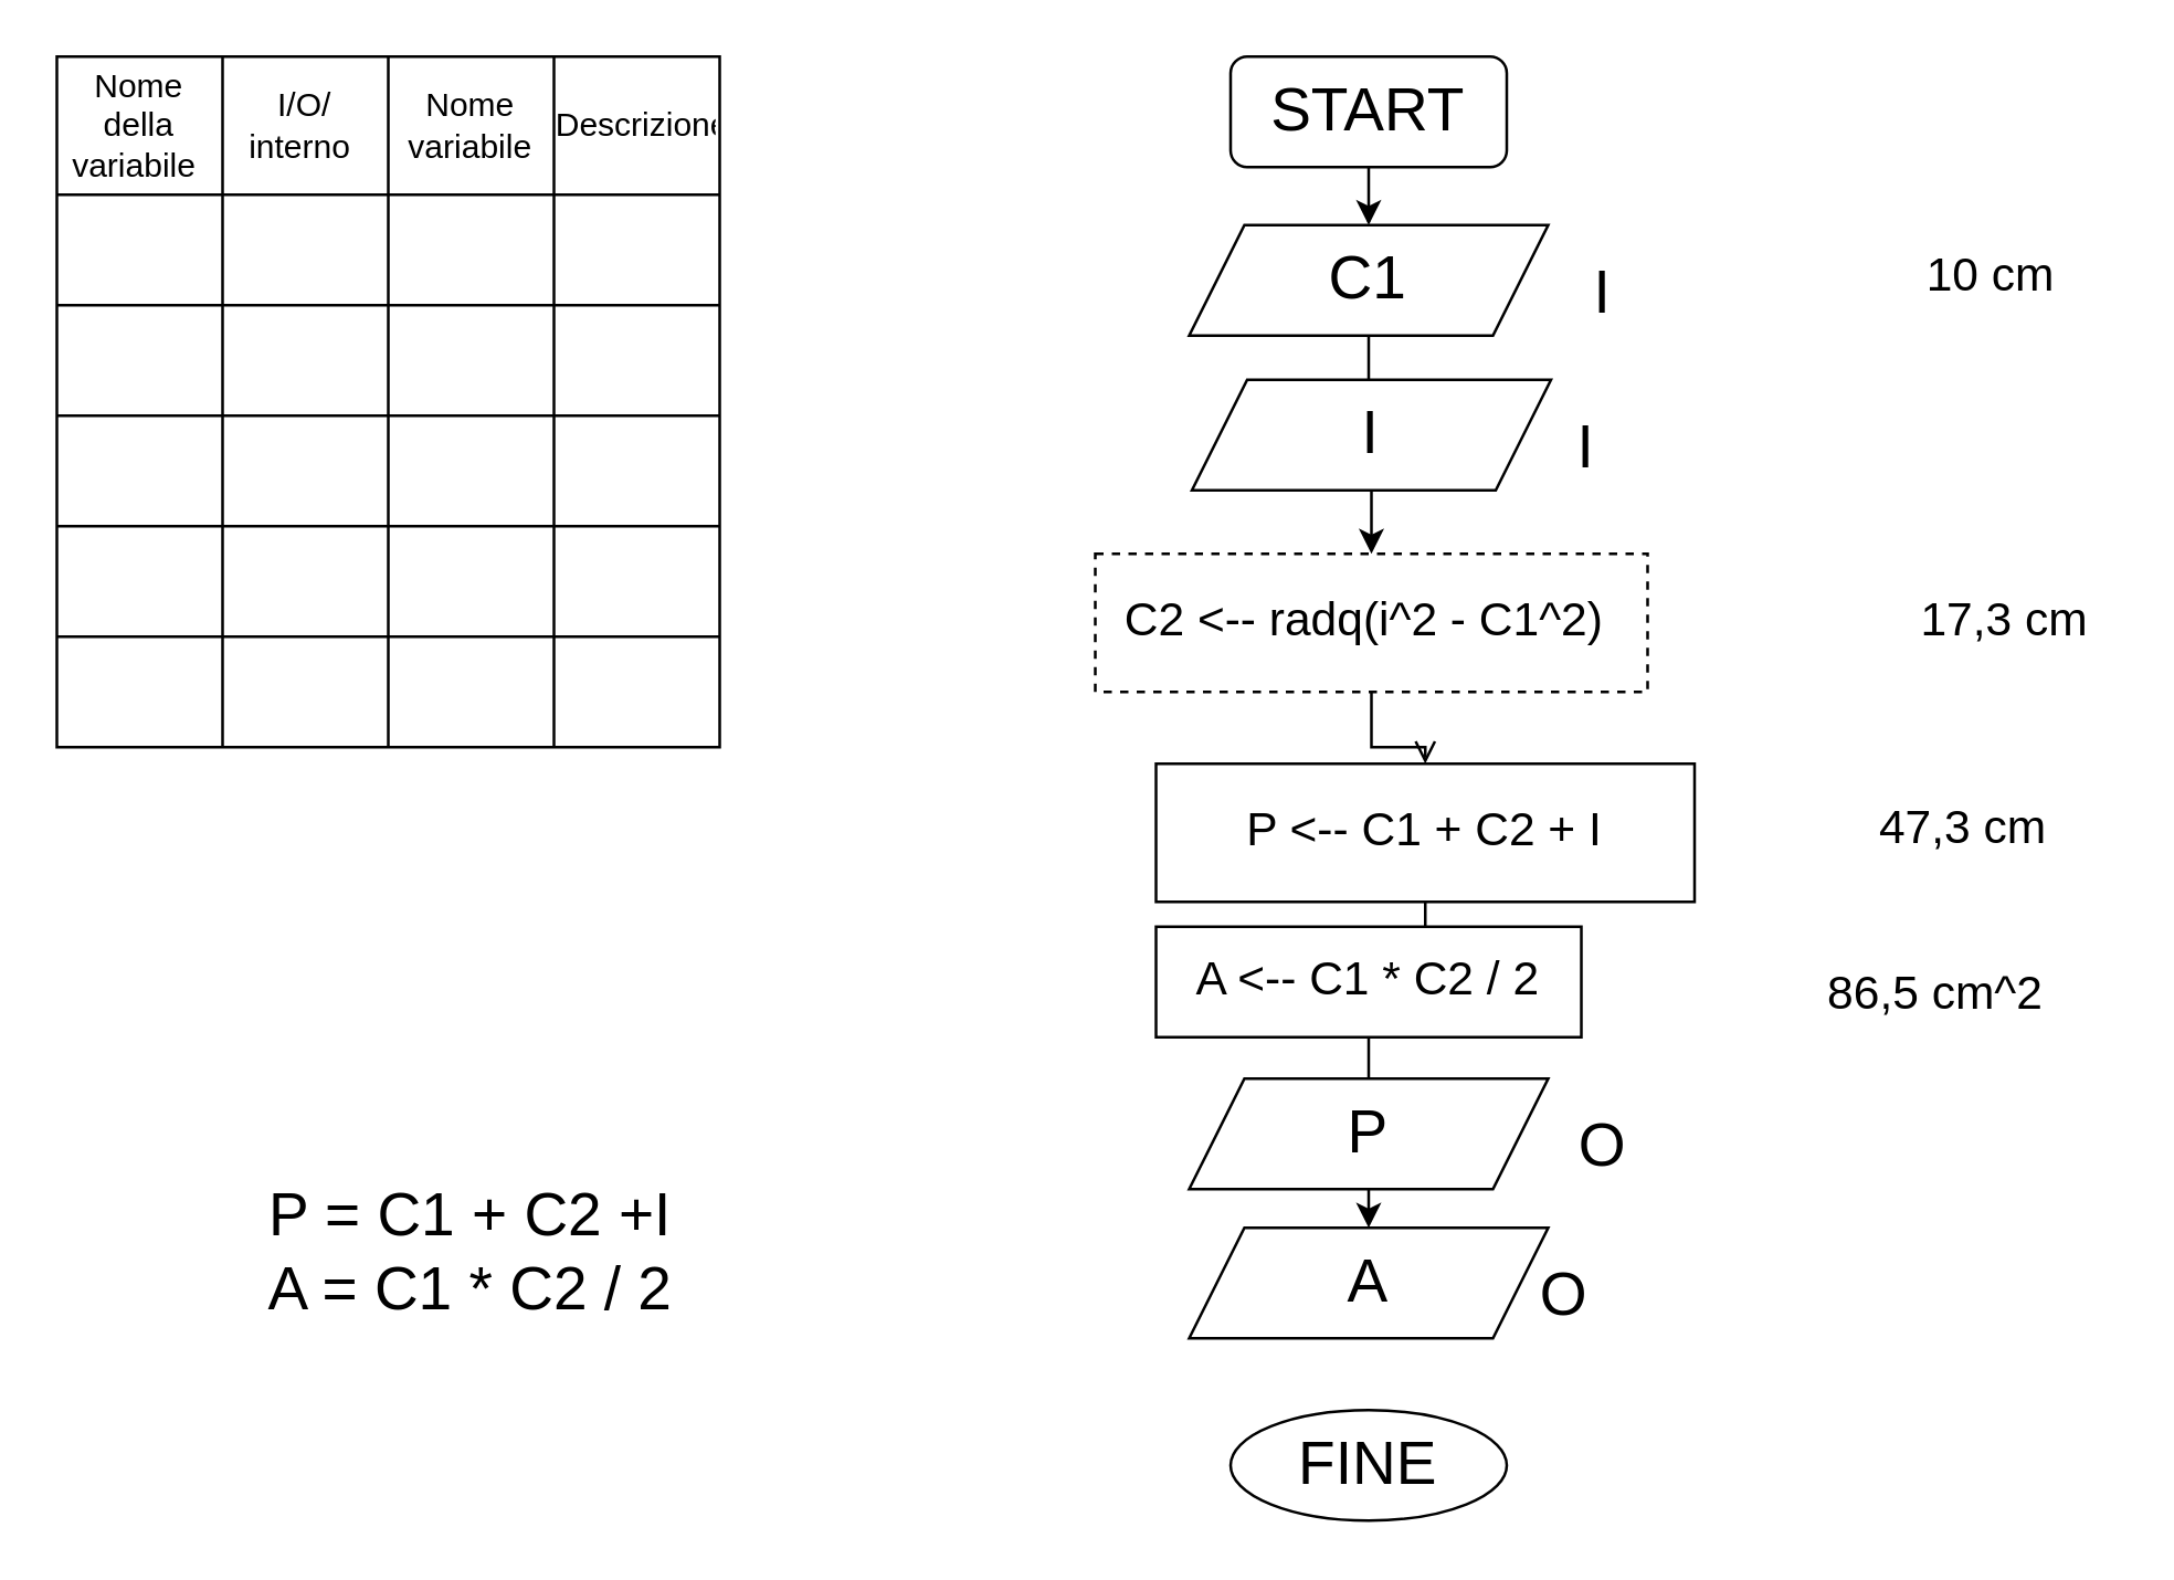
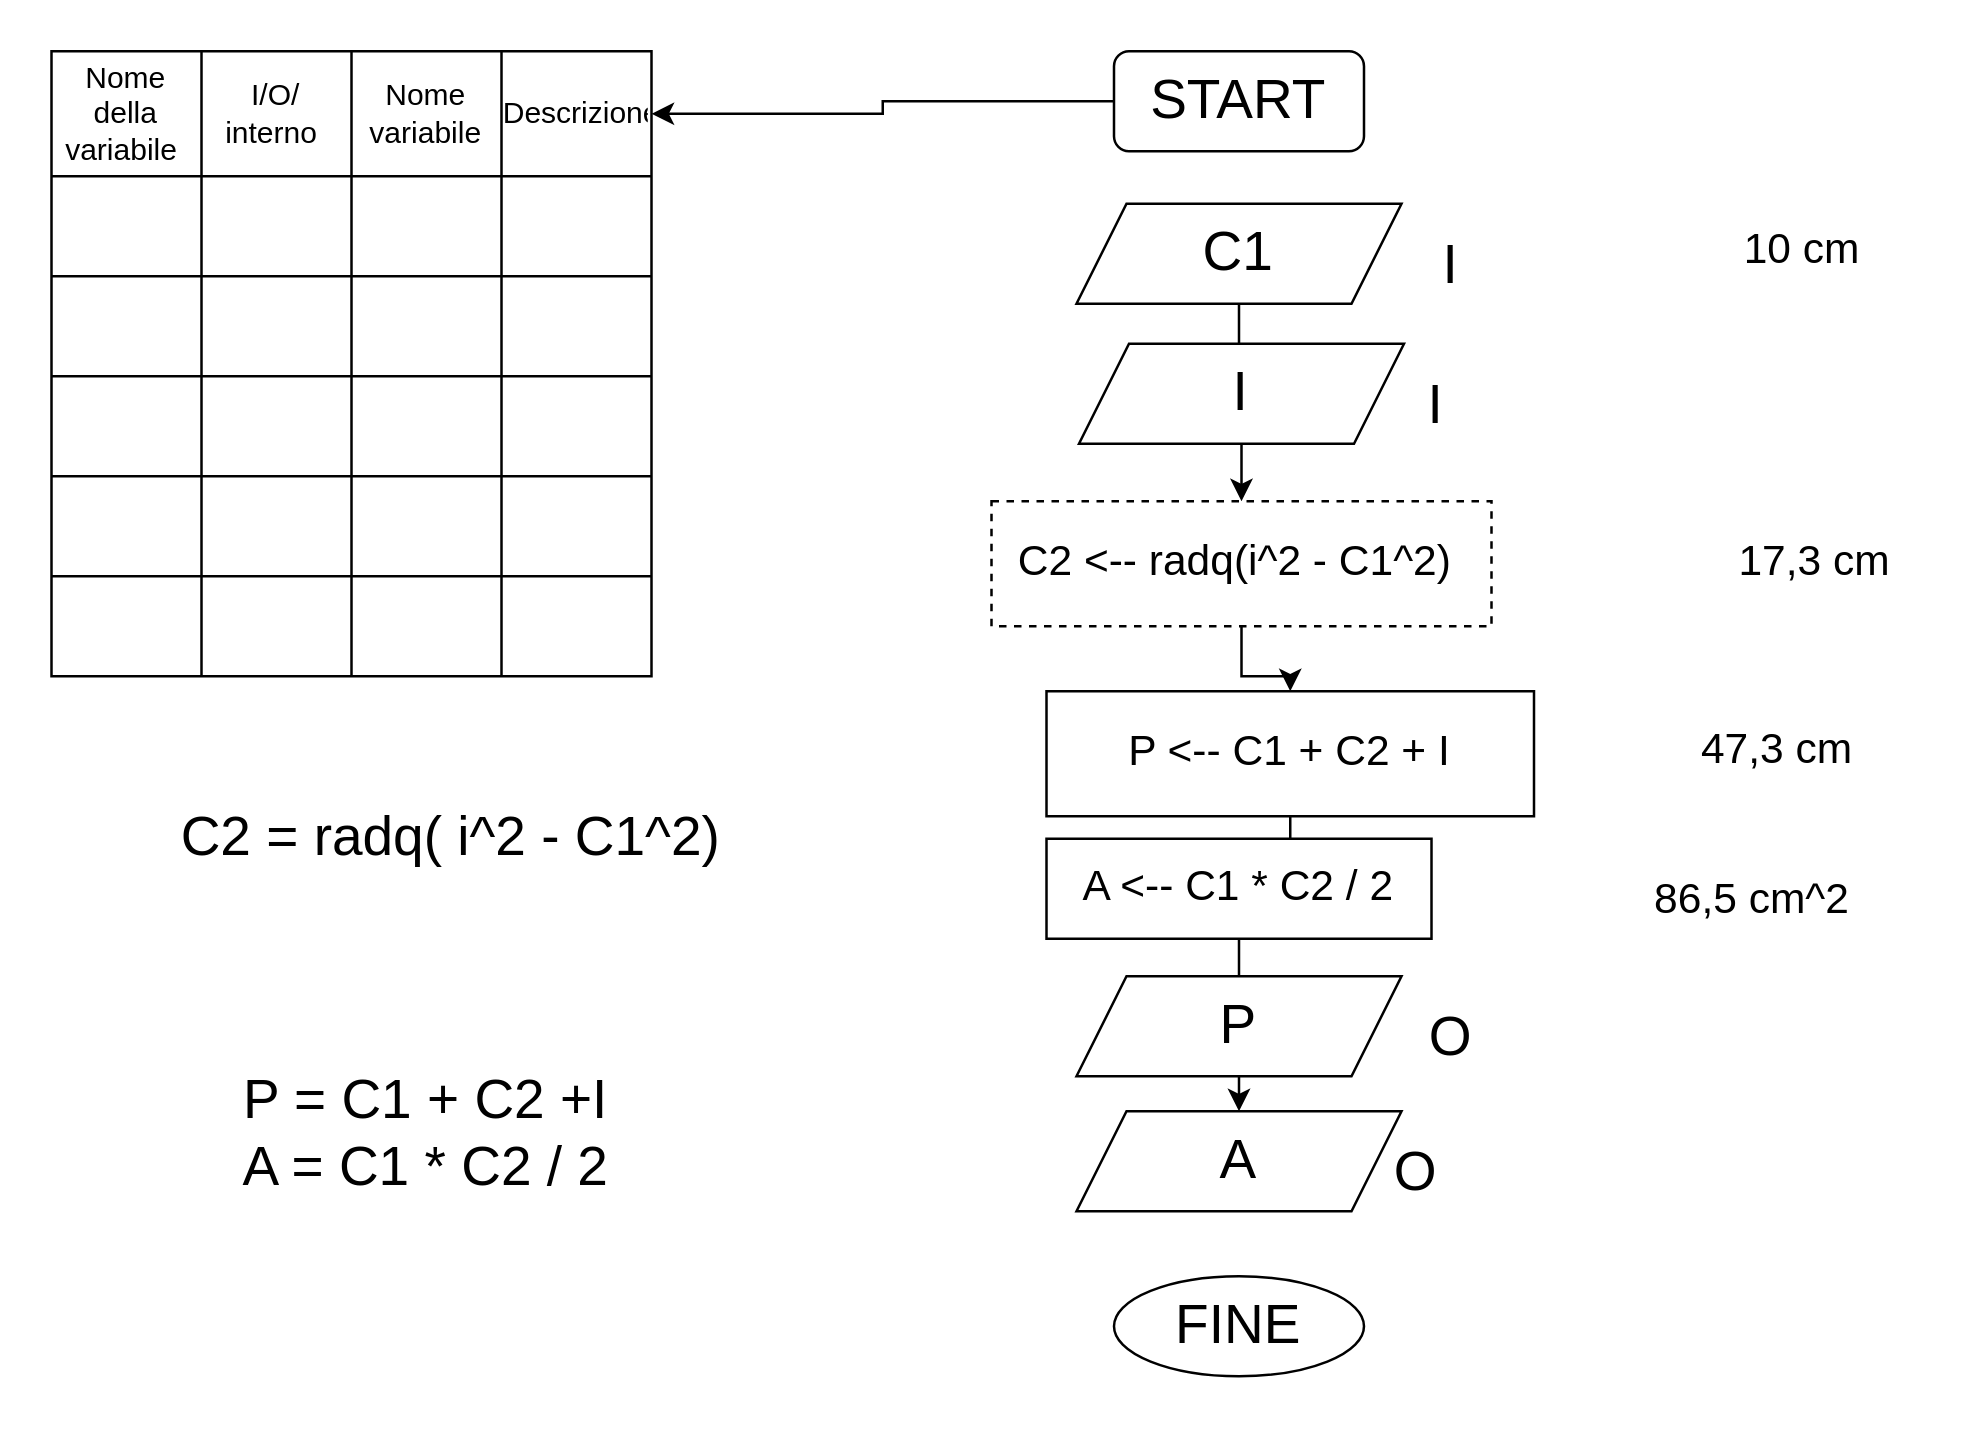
- <mxCell id="35" value="" style="edgeStyle=orthogonalEdgeStyle;rounded=0;orthogonalLoop=1;jettySize=auto;html=1;fontSize=22;" parent="1" source="36" target="38" edge="1"><mxGeometry relative="1" as="geometry" /></mxCell>
+ <mxCell id="35" value="" style="edgeStyle=orthogonalEdgeStyle;rounded=0;orthogonalLoop=1;jettySize=auto;html=1;fontSize=22;" parent="1" source="36" target="7" edge="1"><mxGeometry relative="1" as="geometry" /></mxCell>
- <mxCell id="43" value="" style="edgeStyle=orthogonalEdgeStyle;rounded=0;orthogonalLoop=1;jettySize=auto;html=1;fontSize=17;endArrow=open;" parent="1" source="44" target="46" edge="1"><mxGeometry relative="1" as="geometry" /></mxCell>
+ <mxCell id="43" value="" style="edgeStyle=orthogonalEdgeStyle;rounded=0;orthogonalLoop=1;jettySize=auto;html=1;fontSize=17;" parent="1" source="44" target="46" edge="1"><mxGeometry relative="1" as="geometry" /></mxCell>
+ <mxCell id="33" value="C2 = radq( i^2 - C1^2)" style="text;html=1;strokeColor=none;fillColor=none;align=center;verticalAlign=middle;whiteSpace=wrap;rounded=0;fontSize=22;" parent="1" vertex="1"><mxGeometry x="30" y="295" width="300" height="80" as="geometry" /></mxCell>
